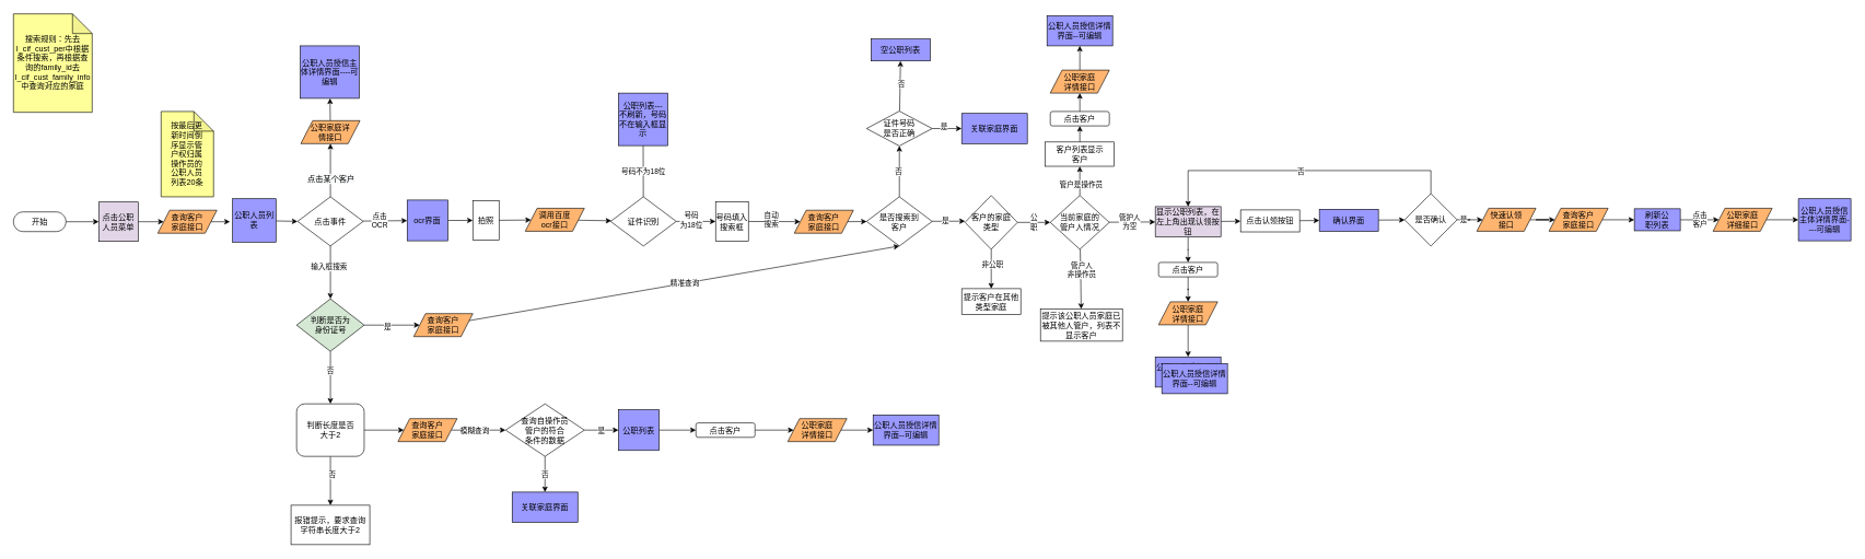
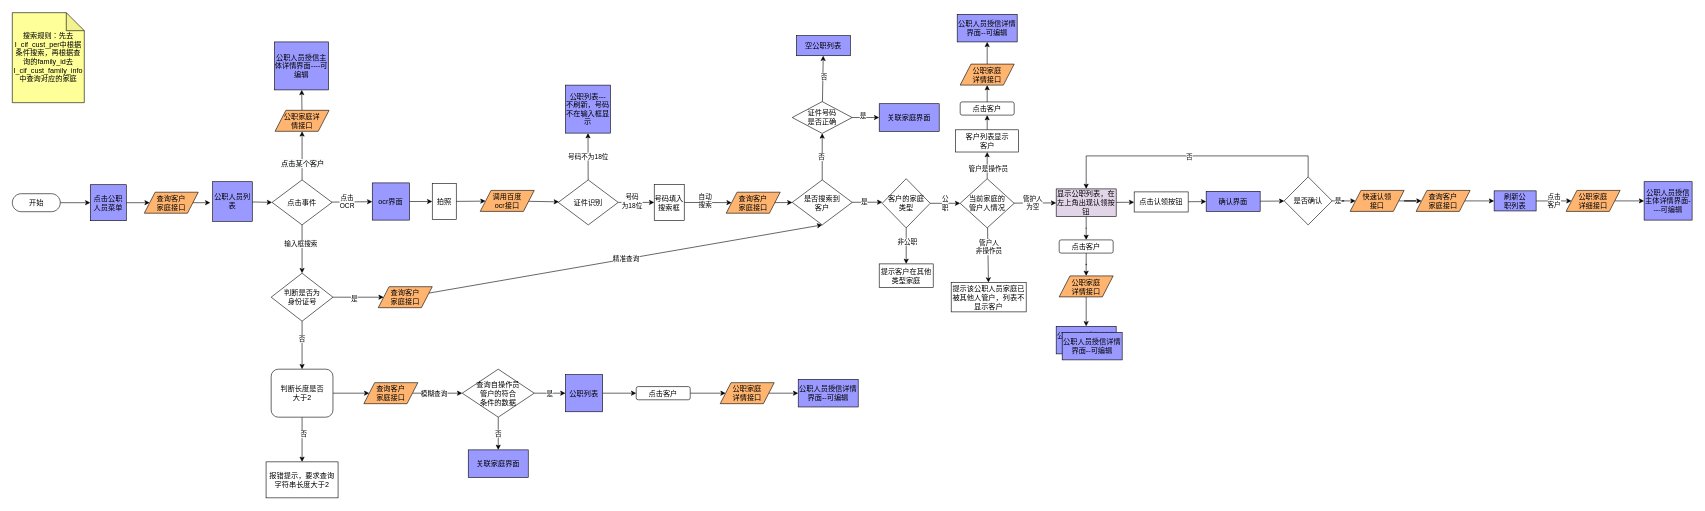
- <mxCell id="30" value="号码不为18位" style="edgeStyle=none;rounded=0;orthogonalLoop=1;jettySize=auto;html=1;endArrow=none;" parent="1" source="31" target="37" edge="1"><mxGeometry relative="1" as="geometry" /></mxCell>
+ <mxCell id="30" value="号码不为18位" style="edgeStyle=none;rounded=0;orthogonalLoop=1;jettySize=auto;html=1;" parent="1" source="31" target="37" edge="1"><mxGeometry relative="1" as="geometry" /></mxCell>
- <mxCell id="18" value="&lt;div style=&quot;text-align: justify&quot;&gt;&lt;span&gt;按最后更&lt;/span&gt;&lt;/div&gt;&lt;div style=&quot;text-align: justify&quot;&gt;&lt;span&gt;新时间倒&lt;/span&gt;&lt;/div&gt;&lt;div style=&quot;text-align: justify&quot;&gt;&lt;span&gt;序显示管&lt;/span&gt;&lt;/div&gt;&lt;div style=&quot;text-align: justify&quot;&gt;&lt;span&gt;户权归属&lt;/span&gt;&lt;/div&gt;&lt;div style=&quot;text-align: justify&quot;&gt;&lt;span&gt;操作员的&lt;/span&gt;&lt;/div&gt;&lt;div style=&quot;text-align: justify&quot;&gt;&lt;span&gt;公职人员&lt;/span&gt;&lt;/div&gt;&lt;div style=&quot;text-align: justify&quot;&gt;&lt;span&gt;列表20条&lt;/span&gt;&lt;/div&gt;" style="shape=note;whiteSpace=wrap;html=1;backgroundOutline=1;darkOpacity=0.05;fillColor=#FFFF99;align=center;" parent="1" vertex="1"><mxGeometry x="245" y="169" width="80" height="130" as="geometry" /></mxCell>
- <mxCell id="5" value="点击公职人员菜单" style="rounded=0;whiteSpace=wrap;html=1;fillColor=#e1d5e7;" parent="1" vertex="1"><mxGeometry x="150" y="307" width="60" height="60" as="geometry" /></mxCell>
+ <mxCell id="5" value="点击公职人员菜单" style="rounded=0;whiteSpace=wrap;html=1;fillColor=#9999FF;" parent="1" vertex="1"><mxGeometry x="150" y="307" width="60" height="60" as="geometry" /></mxCell>
- <mxCell id="99" value="判断是否为&lt;br&gt;身份证号" style="rhombus;whiteSpace=wrap;html=1;fillColor=#d5e8d4;" parent="1" vertex="1"><mxGeometry x="451.5" y="454.5" width="103" height="80" as="geometry" /></mxCell>
+ <mxCell id="99" value="判断是否为&lt;br&gt;身份证号" style="rhombus;whiteSpace=wrap;html=1;fillColor=#FFFFFF;" parent="1" vertex="1"><mxGeometry x="451.5" y="454.5" width="103" height="80" as="geometry" /></mxCell>
